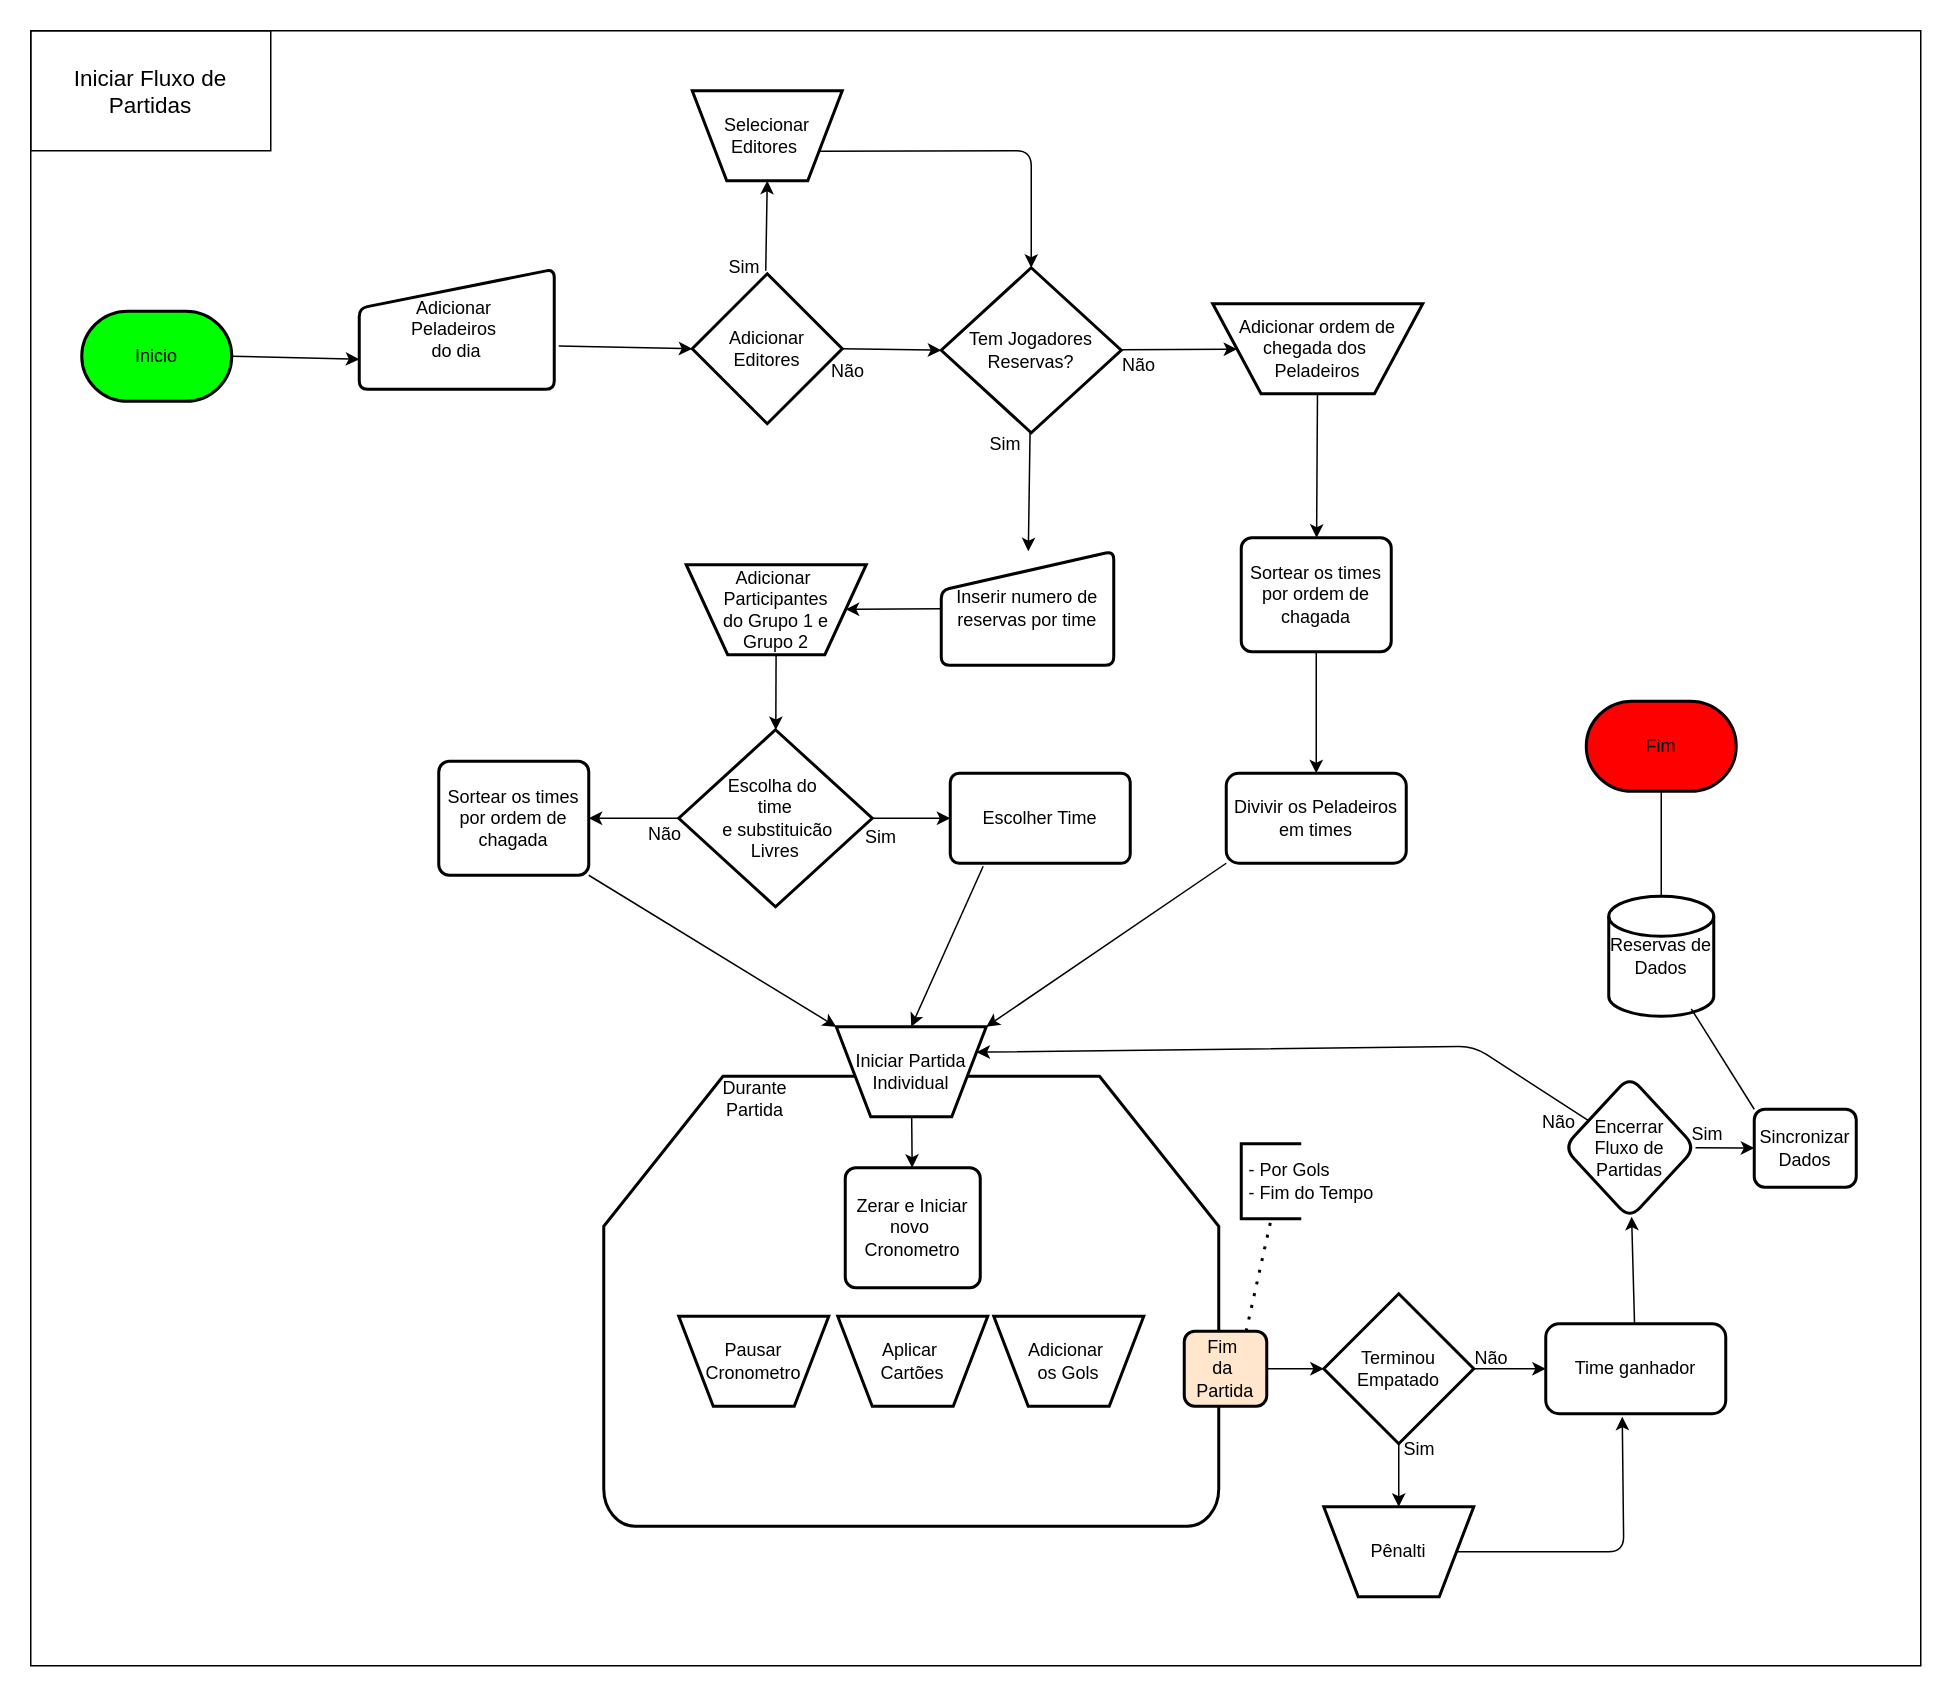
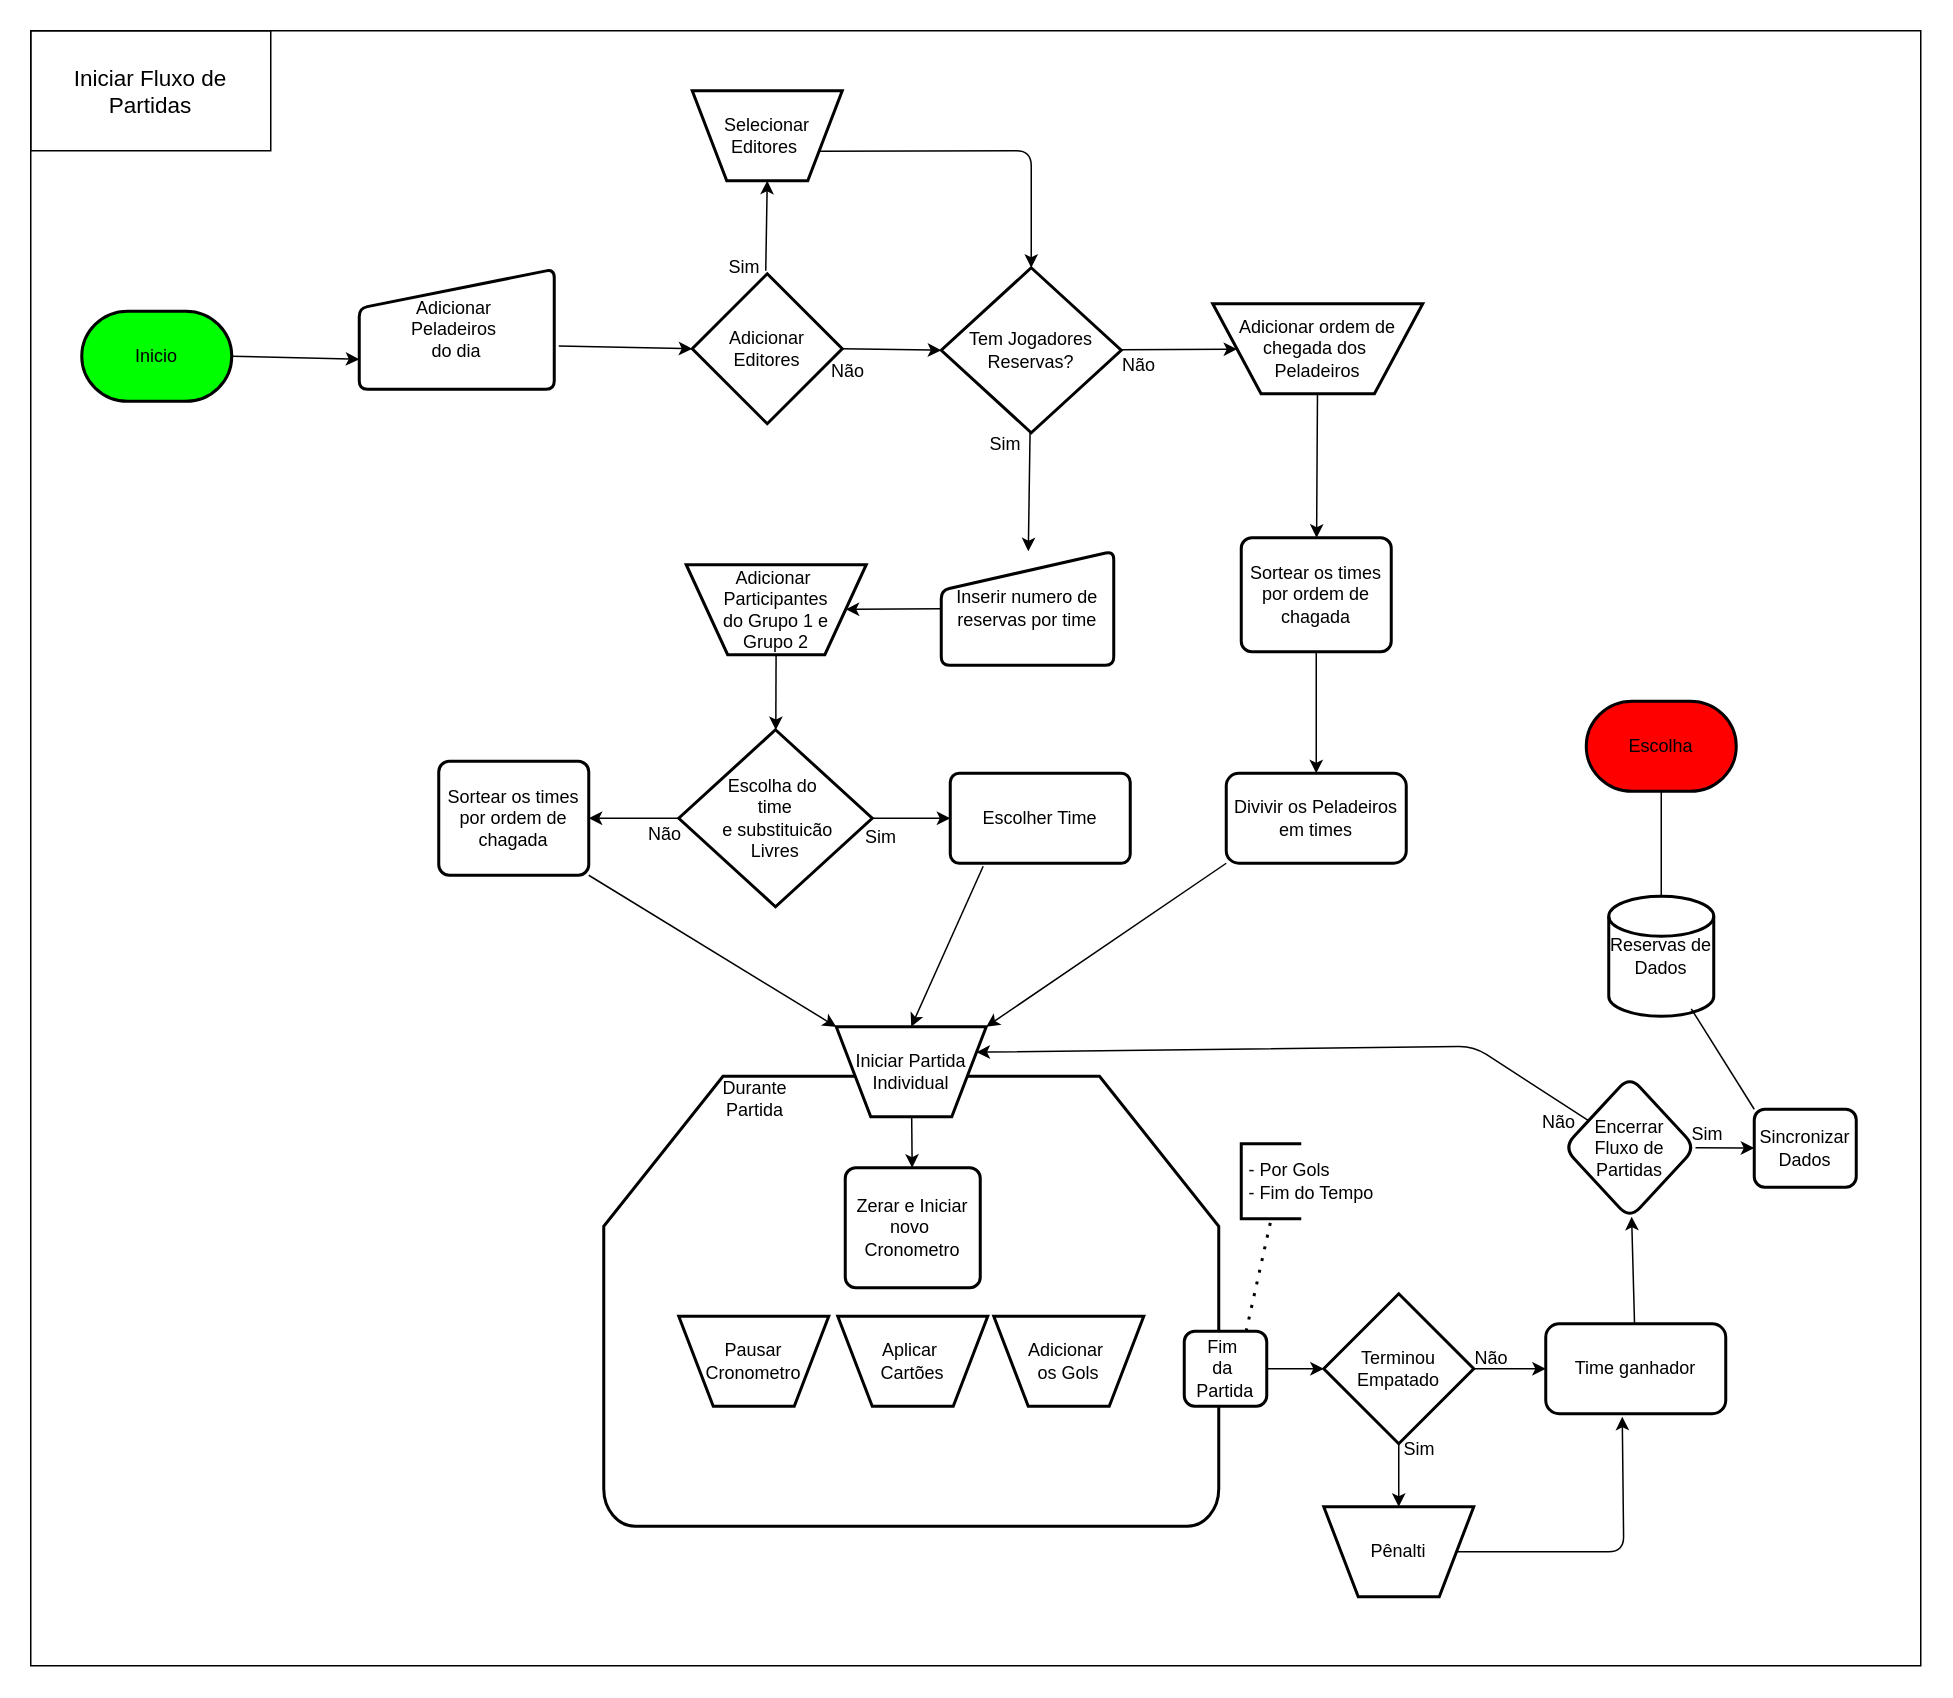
- <mxCell id="42" value="Fim" style="strokeWidth=2;html=1;shape=mxgraph.flowchart.terminator;whiteSpace=wrap;fillColor=#FF0000;" parent="1" vertex="1"><mxGeometry x="1057" y="467" width="100" height="60" as="geometry" /></mxCell>
+ <mxCell id="42" value="Escolha" style="strokeWidth=2;html=1;shape=mxgraph.flowchart.terminator;whiteSpace=wrap;fillColor=#FF0000;" parent="1" vertex="1"><mxGeometry x="1057" y="467" width="100" height="60" as="geometry" /></mxCell>
- <mxCell id="37" value="Fim&amp;nbsp;&lt;div&gt;da&amp;nbsp;&lt;/div&gt;&lt;div&gt;Partida&lt;/div&gt;" style="rounded=1;whiteSpace=wrap;html=1;absoluteArcSize=1;arcSize=14;strokeWidth=2;fillColor=#ffe6cc;" parent="1" vertex="1"><mxGeometry x="789" y="887" width="55" height="50" as="geometry" /></mxCell>
+ <mxCell id="37" value="Fim&amp;nbsp;&lt;div&gt;da&amp;nbsp;&lt;/div&gt;&lt;div&gt;Partida&lt;/div&gt;" style="rounded=1;whiteSpace=wrap;html=1;absoluteArcSize=1;arcSize=14;strokeWidth=2;" parent="1" vertex="1"><mxGeometry x="789" y="887" width="55" height="50" as="geometry" /></mxCell>
